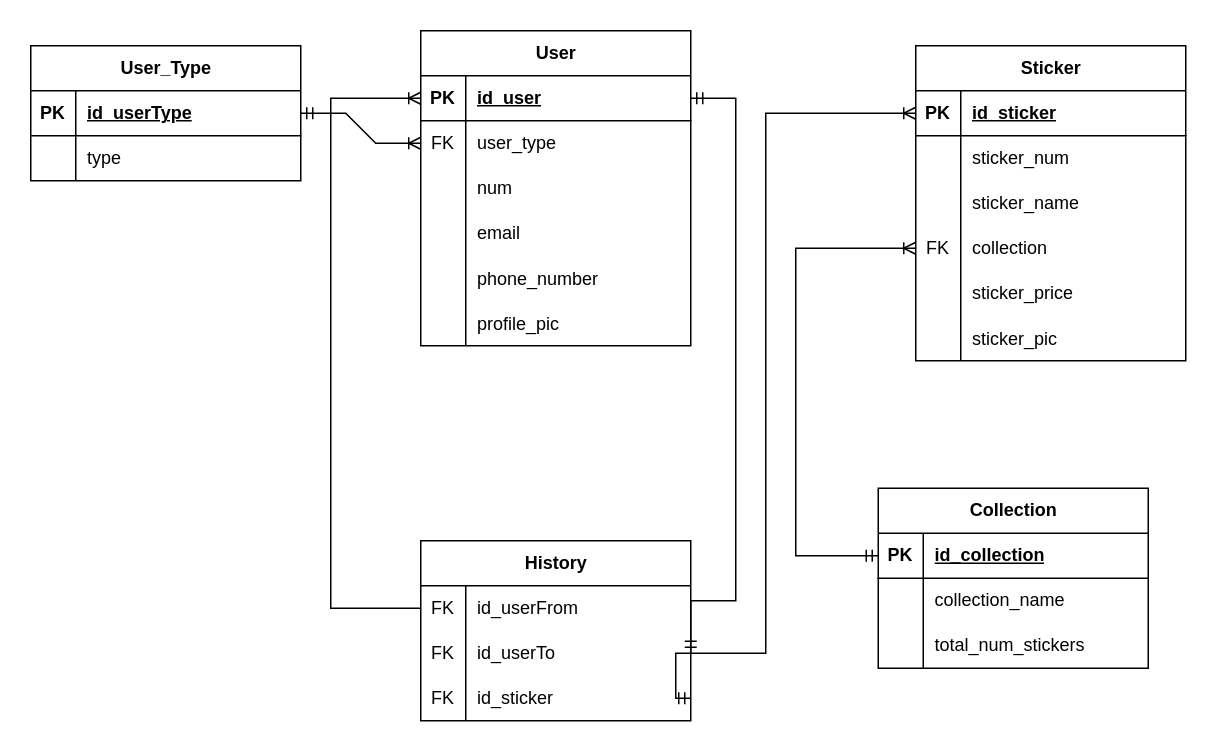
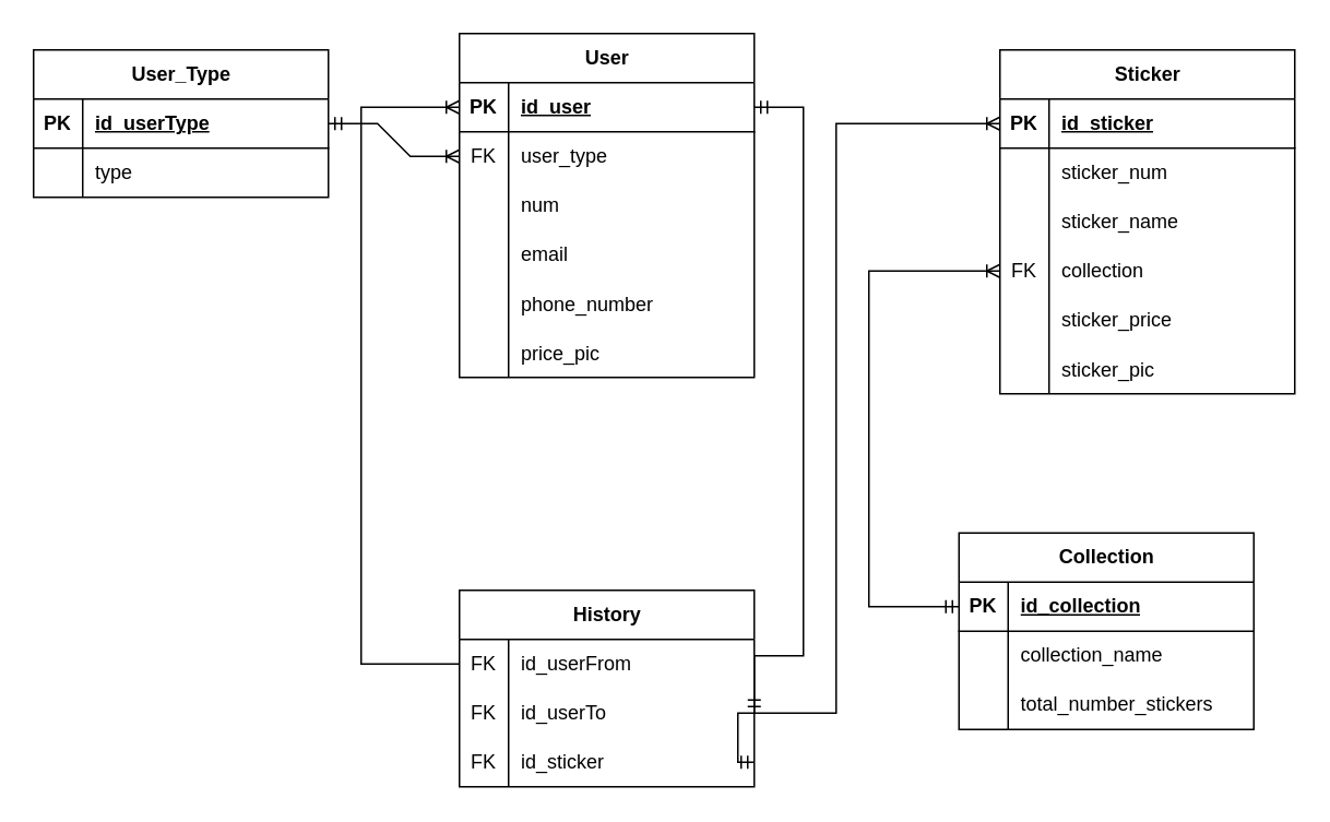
- <mxCell id="20" value="profile_pic" style="shape=partialRectangle;connectable=0;fillColor=none;top=0;left=0;bottom=0;right=0;align=left;spacingLeft=6;overflow=hidden;" parent="18" vertex="1"><mxGeometry x="30" width="150" height="30" as="geometry"><mxRectangle width="150" height="30" as="alternateBounds" /></mxGeometry></mxCell>
+ <mxCell id="20" value="price_pic" style="shape=partialRectangle;connectable=0;fillColor=none;top=0;left=0;bottom=0;right=0;align=left;spacingLeft=6;overflow=hidden;" parent="18" vertex="1"><mxGeometry x="30" width="150" height="30" as="geometry"><mxRectangle width="150" height="30" as="alternateBounds" /></mxGeometry></mxCell>
- <mxCell id="66" value="total_num_stickers" style="shape=partialRectangle;connectable=0;fillColor=none;top=0;left=0;bottom=0;right=0;align=left;spacingLeft=6;overflow=hidden;whiteSpace=wrap;html=1;" parent="64" vertex="1"><mxGeometry x="30" width="150" height="30" as="geometry"><mxRectangle width="150" height="30" as="alternateBounds" /></mxGeometry></mxCell>
+ <mxCell id="66" value="total_number_stickers" style="shape=partialRectangle;connectable=0;fillColor=none;top=0;left=0;bottom=0;right=0;align=left;spacingLeft=6;overflow=hidden;whiteSpace=wrap;html=1;" parent="64" vertex="1"><mxGeometry x="30" width="150" height="30" as="geometry"><mxRectangle width="150" height="30" as="alternateBounds" /></mxGeometry></mxCell>
